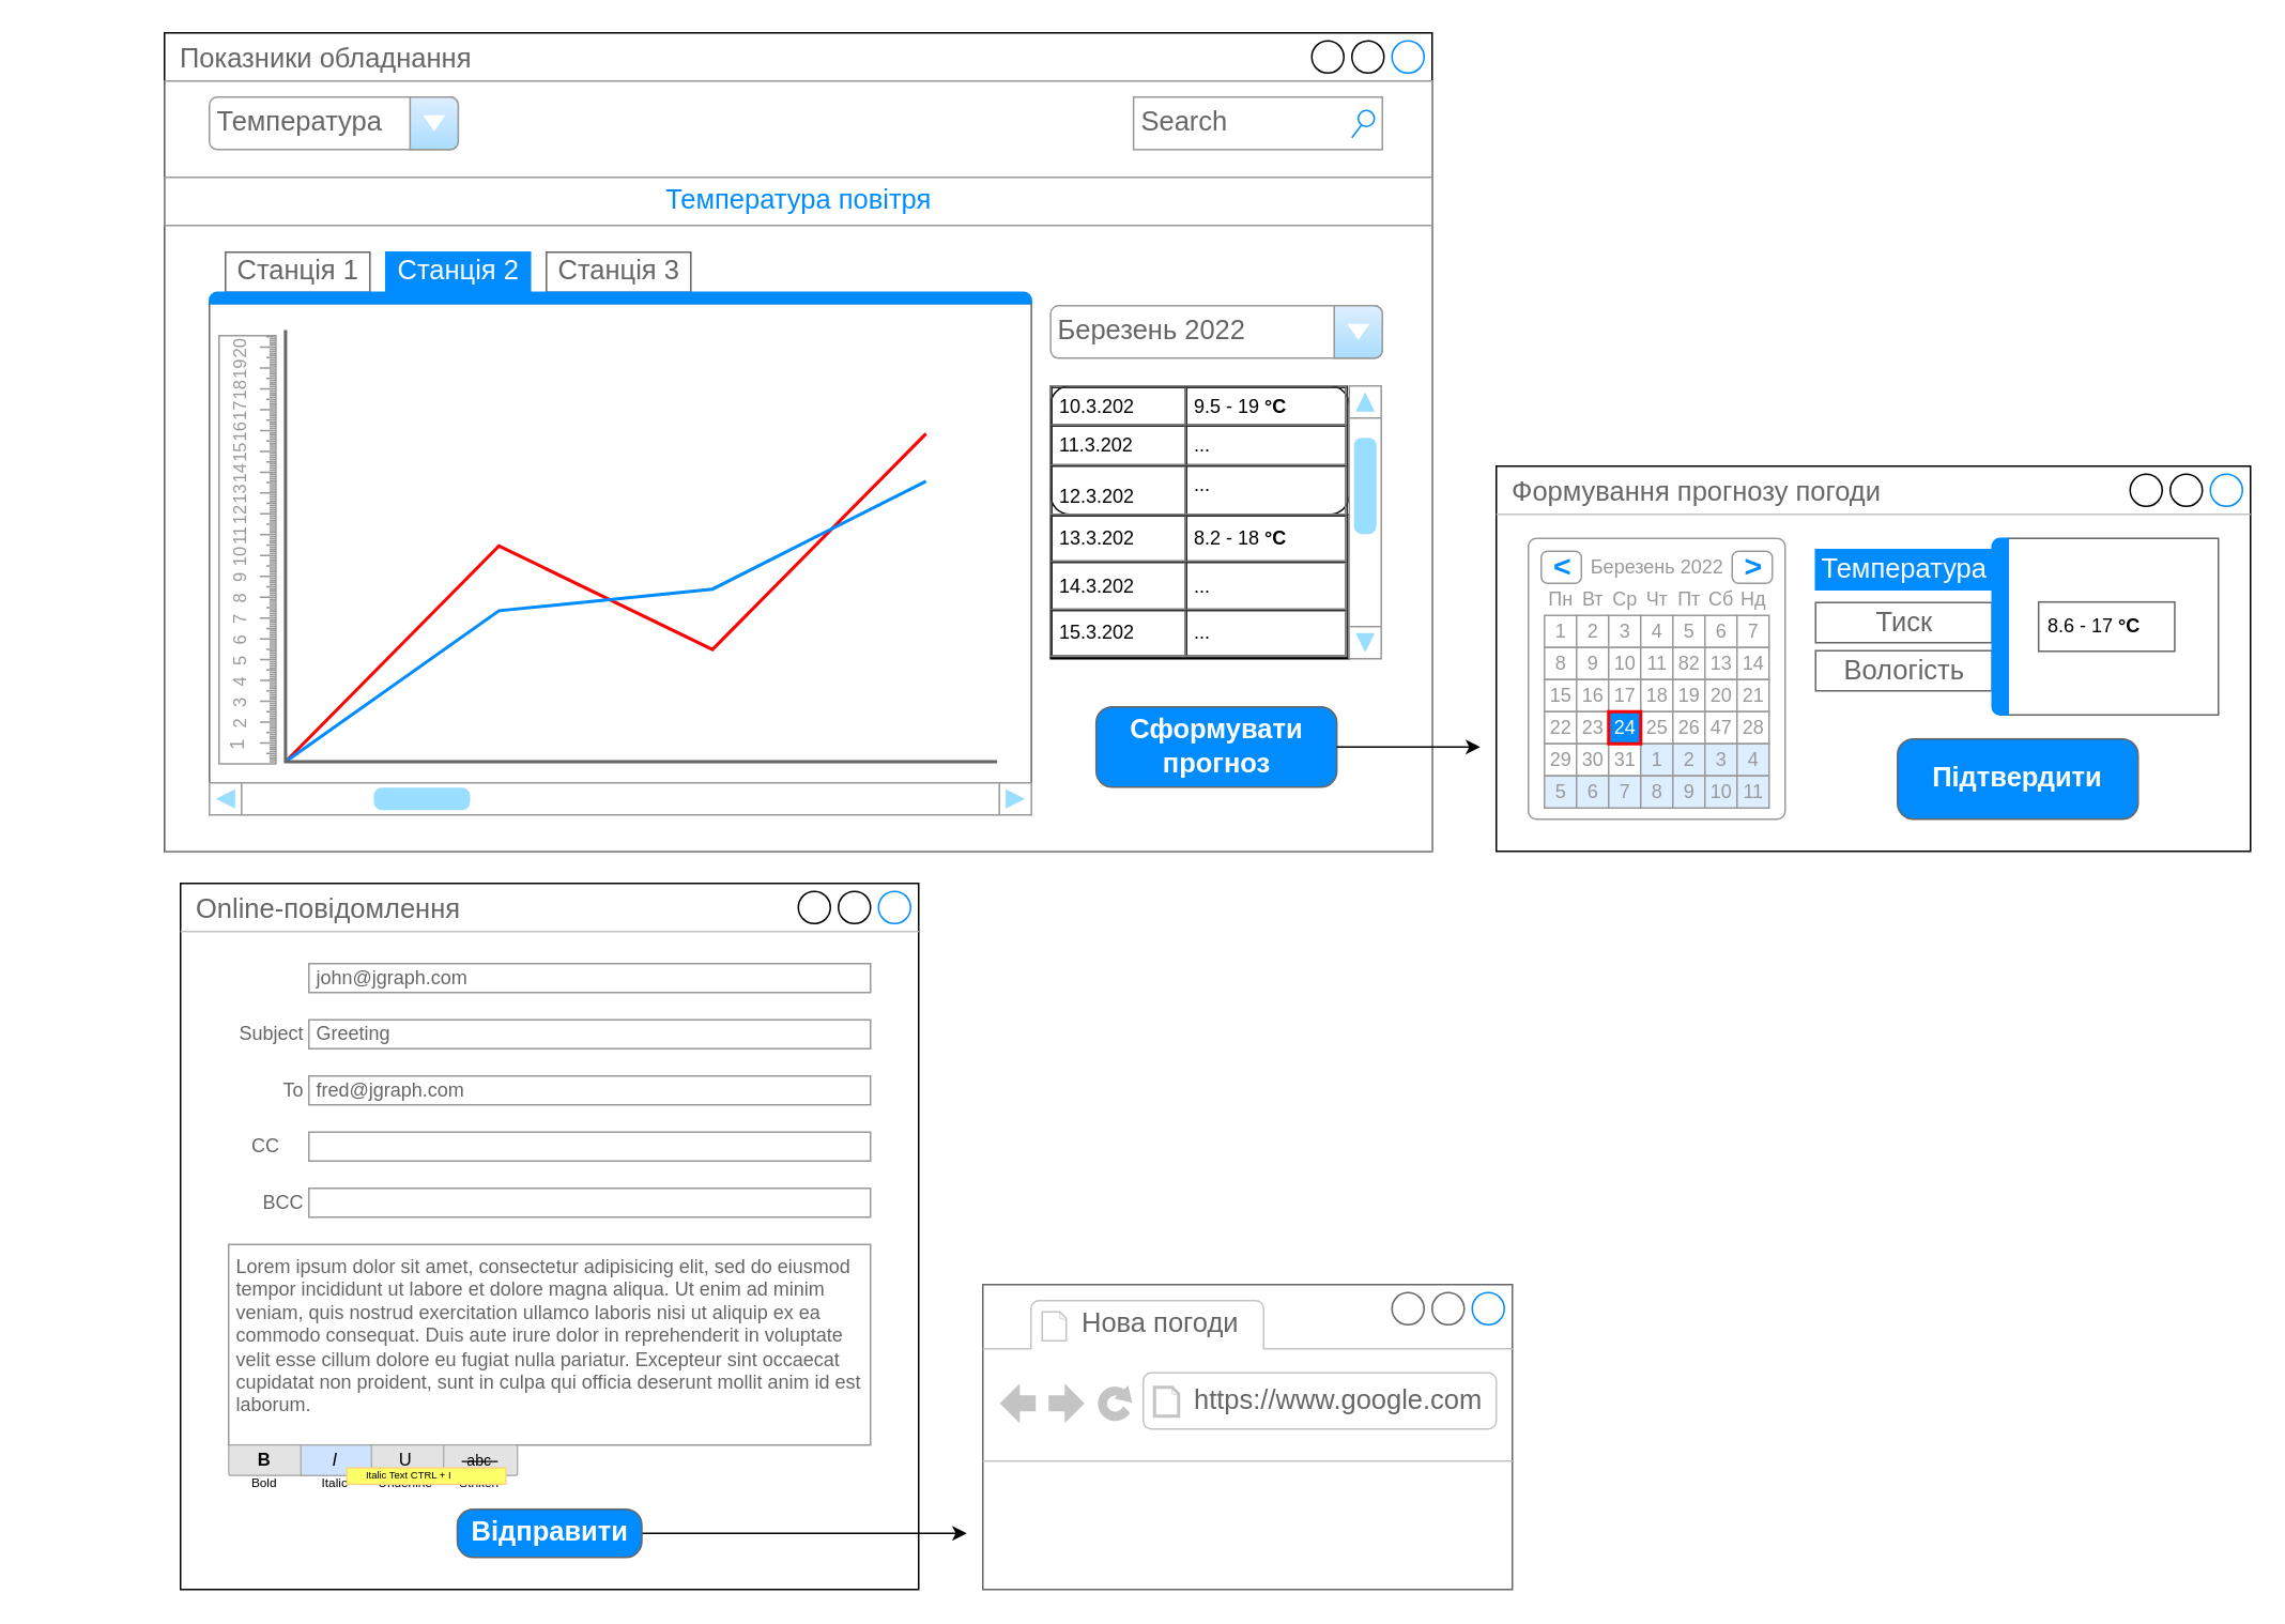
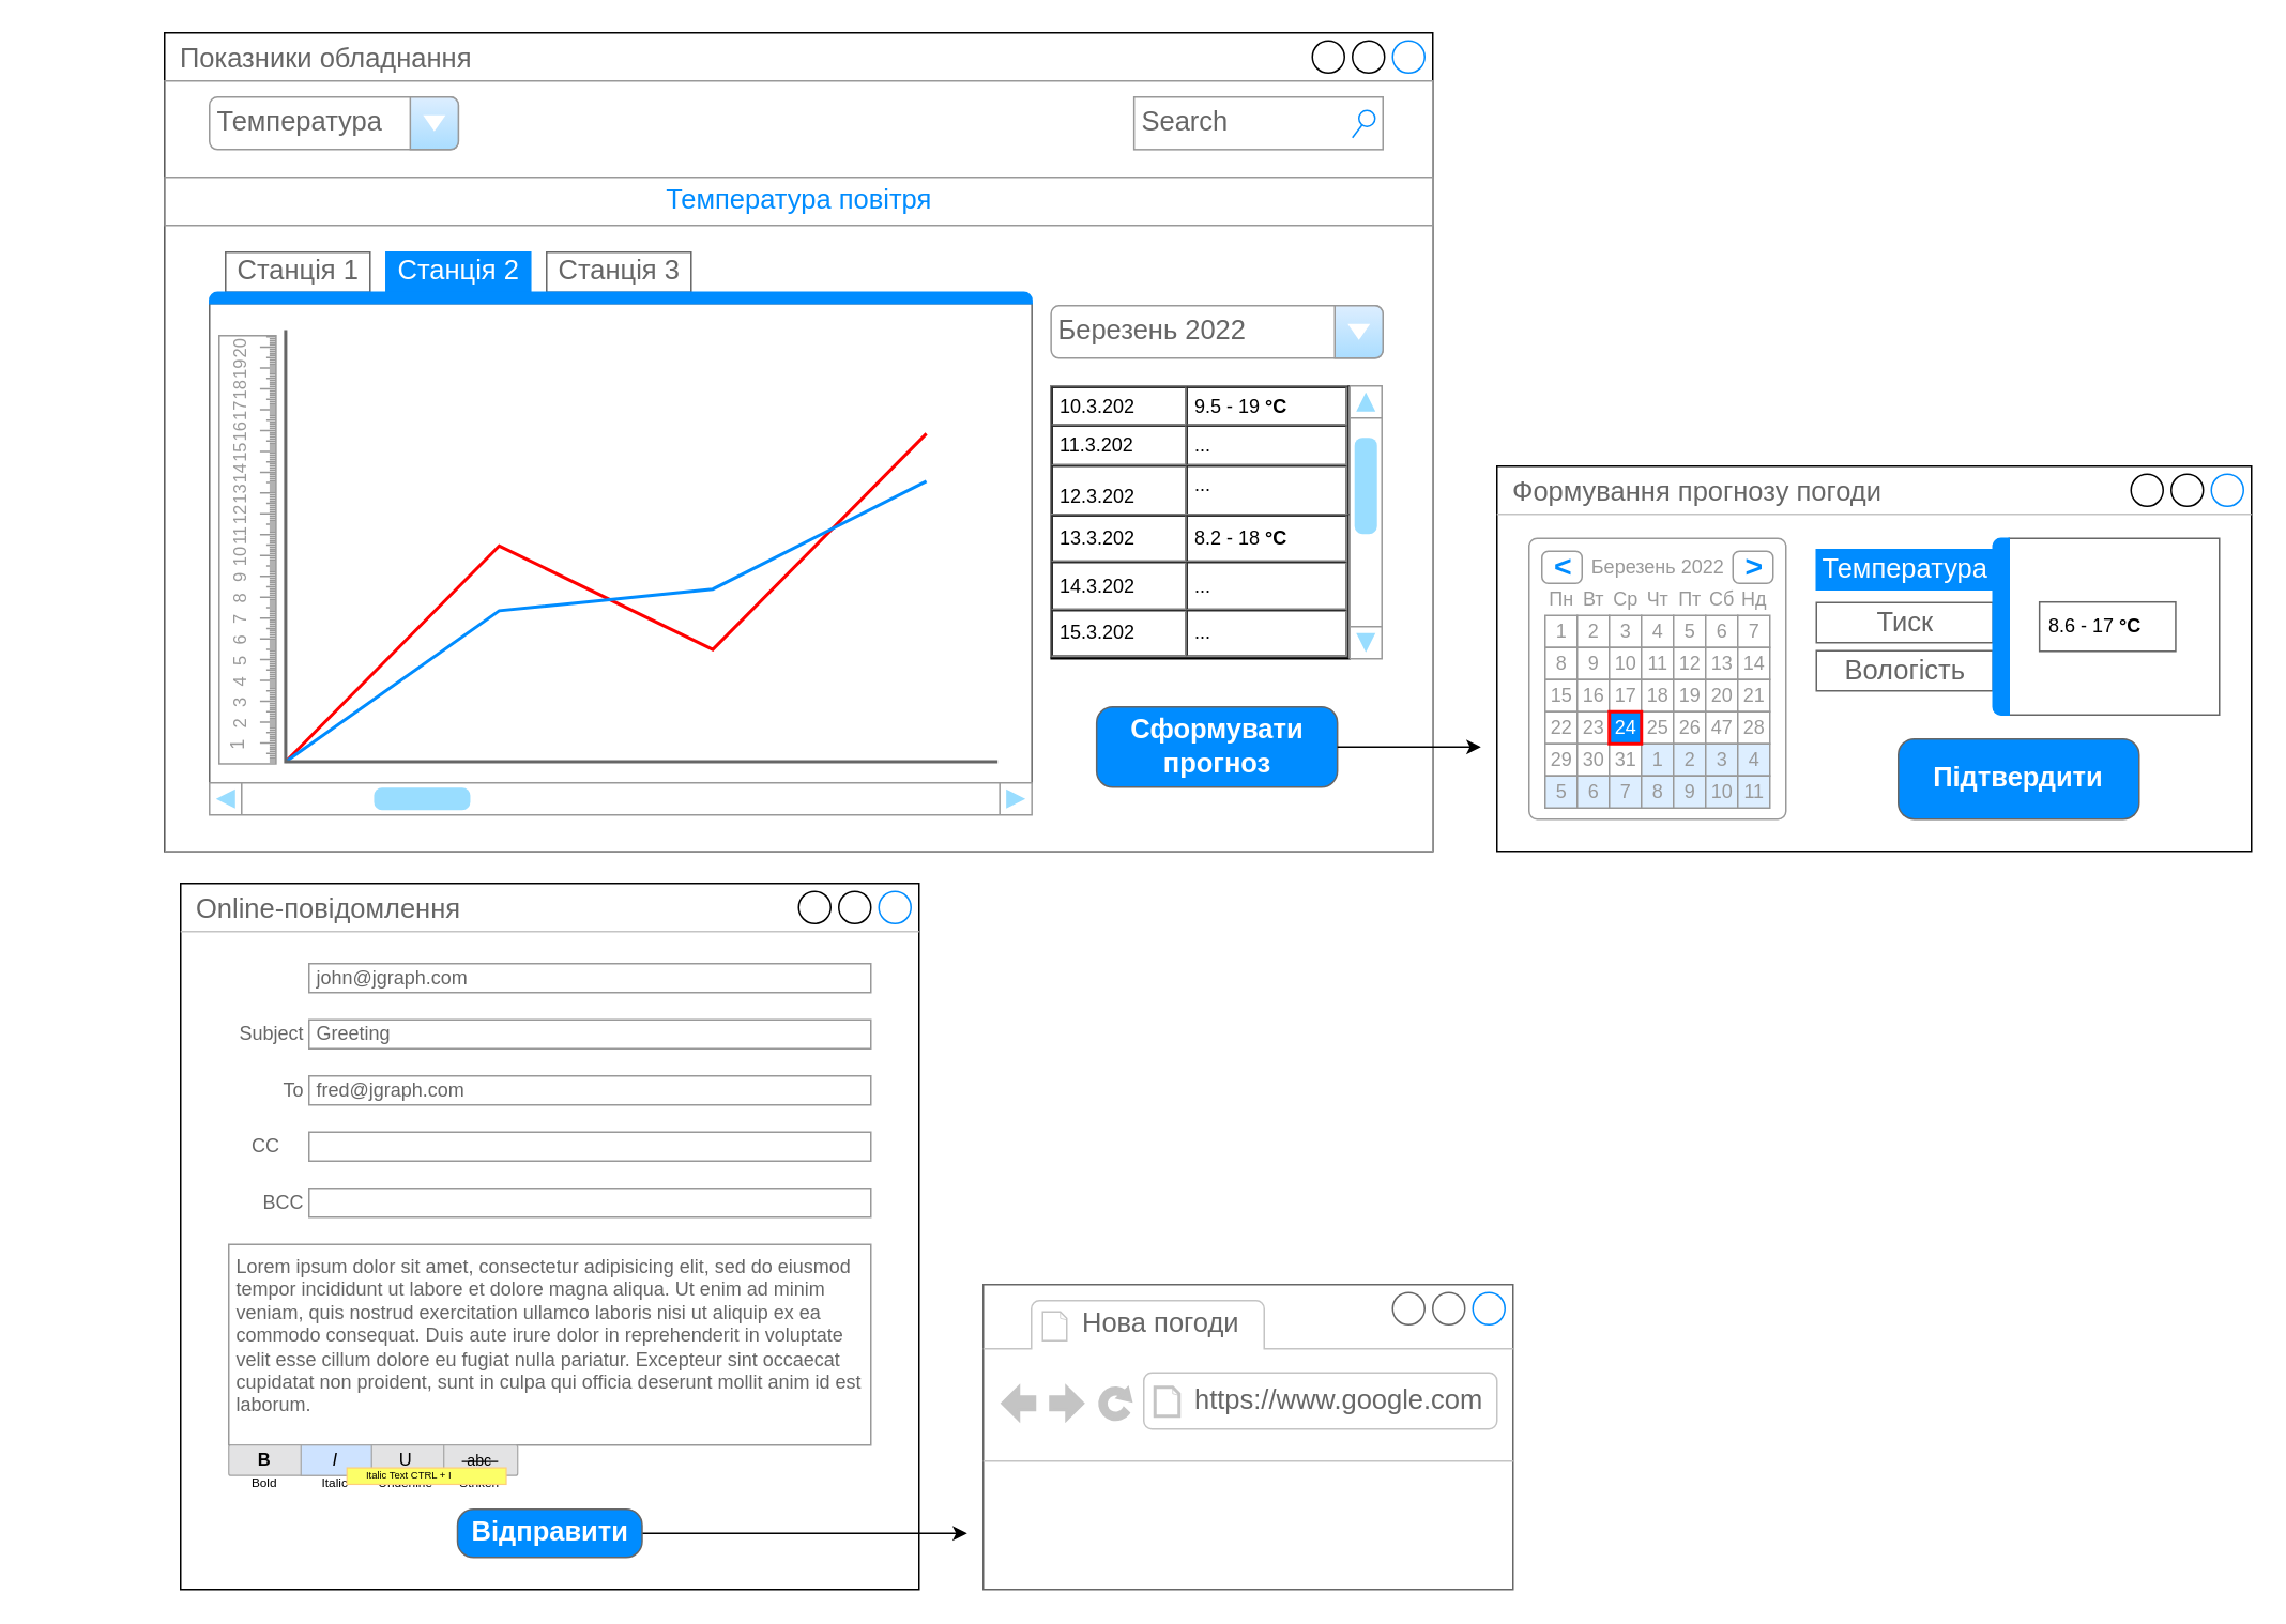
- <mxCell id="20" value="&lt;table cellpadding=&quot;4&quot; cellspacing=&quot;0&quot; border=&quot;1&quot; style=&quot;font-size:1em;width:100%;height:100%;&quot;&gt;&lt;tbody&gt;&lt;tr&gt;&lt;th&gt;&lt;font style=&quot;font-weight: normal;&quot;&gt;10.3.202&lt;/font&gt;&lt;/th&gt;&lt;th&gt;&lt;font&gt;&lt;span style=&quot;font-weight: 400;&quot;&gt;9.5 - 19&amp;nbsp;&lt;/span&gt;&lt;/font&gt;°C&lt;/th&gt;&lt;/tr&gt;&lt;tr&gt;&lt;td&gt;&lt;span style=&quot;&quot;&gt;11.3.202&lt;/span&gt;&lt;br&gt;&lt;/td&gt;&lt;td&gt;&lt;font&gt;...&lt;/font&gt;&lt;/td&gt;&lt;/tr&gt;&lt;tr&gt;&lt;td&gt;&lt;span style=&quot;&quot;&gt;12.3.202&lt;/span&gt;&lt;br&gt;&lt;/td&gt;&lt;td&gt;&lt;font&gt;...&lt;br&gt;&lt;br&gt;&lt;/font&gt;&lt;/td&gt;&lt;/tr&gt;&lt;/tbody&gt;&lt;/table&gt; " style="verticalAlign=top;align=left;overflow=fill;fontSize=12;fontFamily=Helvetica;html=1;fontColor=#000000;rounded=1;" vertex="1" parent="3"><mxGeometry x="551.98" y="190" width="186.06" height="80" as="geometry" /></mxCell>
+ <mxCell id="20" value="&lt;table cellpadding=&quot;4&quot; cellspacing=&quot;0&quot; border=&quot;1&quot; style=&quot;font-size:1em;width:100%;height:100%;&quot;&gt;&lt;tbody&gt;&lt;tr&gt;&lt;th&gt;&lt;font style=&quot;font-weight: normal;&quot;&gt;10.3.202&lt;/font&gt;&lt;/th&gt;&lt;th&gt;&lt;font&gt;&lt;span style=&quot;font-weight: 400;&quot;&gt;9.5 - 19&amp;nbsp;&lt;/span&gt;&lt;/font&gt;°C&lt;/th&gt;&lt;/tr&gt;&lt;tr&gt;&lt;td&gt;&lt;span style=&quot;&quot;&gt;11.3.202&lt;/span&gt;&lt;br&gt;&lt;/td&gt;&lt;td&gt;&lt;font&gt;...&lt;/font&gt;&lt;/td&gt;&lt;/tr&gt;&lt;tr&gt;&lt;td&gt;&lt;span style=&quot;&quot;&gt;12.3.202&lt;/span&gt;&lt;br&gt;&lt;/td&gt;&lt;td&gt;&lt;font&gt;...&lt;br&gt;&lt;br&gt;&lt;/font&gt;&lt;/td&gt;&lt;/tr&gt;&lt;/tbody&gt;&lt;/table&gt; " style="verticalAlign=top;align=left;overflow=fill;fontSize=12;fontFamily=Helvetica;html=1;fontColor=#000000;" vertex="1" parent="3"><mxGeometry x="551.98" y="190" width="186.06" height="80" as="geometry" /></mxCell>
- <mxCell id="47" value="82" style="strokeWidth=1;shadow=0;dashed=0;align=center;html=1;shape=mxgraph.mockup.forms.rrect;rSize=0;strokeColor=#999999;fontColor=#999999;fontFamily=Helvetica;fontSize=12;" vertex="1" parent="25"><mxGeometry x="90" y="68" width="20" height="20" as="geometry" /></mxCell>
+ <mxCell id="47" value="12" style="strokeWidth=1;shadow=0;dashed=0;align=center;html=1;shape=mxgraph.mockup.forms.rrect;rSize=0;strokeColor=#999999;fontColor=#999999;fontFamily=Helvetica;fontSize=12;" vertex="1" parent="25"><mxGeometry x="90" y="68" width="20" height="20" as="geometry" /></mxCell>
